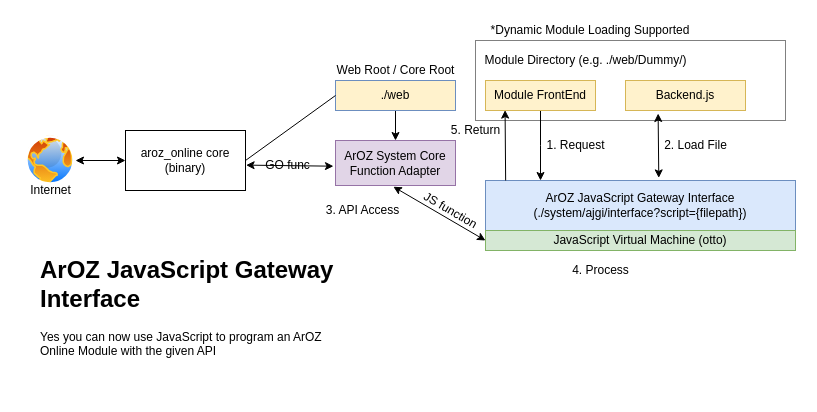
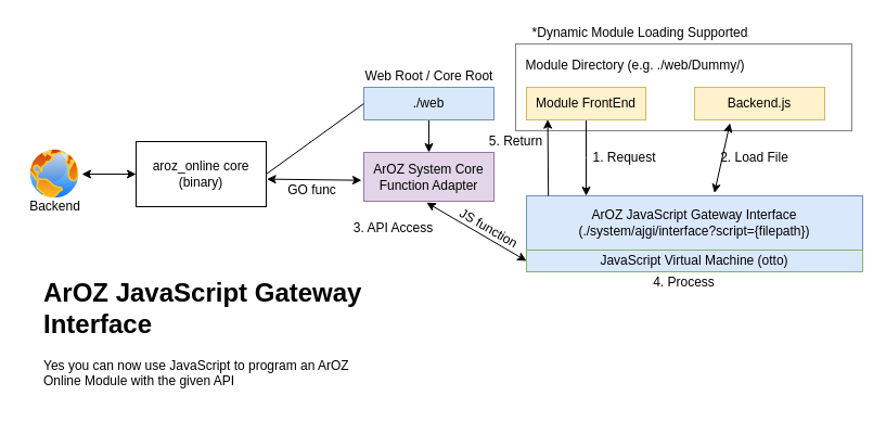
- <mxCell id="5" value="./web" style="rounded=0;whiteSpace=wrap;html=1;fillColor=#fff2cc;strokeColor=#6c8ebf;" vertex="1" parent="1"><mxGeometry x="335" y="80" width="120" height="30" as="geometry" /></mxCell>
+ <mxCell id="5" value="./web" style="rounded=0;whiteSpace=wrap;html=1;fillColor=#dae8fc;strokeColor=#6c8ebf;" vertex="1" parent="1"><mxGeometry x="335" y="80" width="120" height="30" as="geometry" /></mxCell>
- <mxCell id="13" value="Backend.js" style="rounded=0;whiteSpace=wrap;html=1;fillColor=#fff2cc;strokeColor=#d6b656;" vertex="1" parent="1"><mxGeometry x="625" y="80" width="120" height="30" as="geometry" /></mxCell>
+ <mxCell id="13" value="Backend.js" style="rounded=0;whiteSpace=wrap;html=1;fillColor=#fff2cc;strokeColor=#d6b656;" vertex="1" parent="1"><mxGeometry x="640" y="80" width="120" height="30" as="geometry" /></mxCell>
- <mxCell id="27" value="GO func" style="text;html=1;align=center;verticalAlign=middle;resizable=0;points=[];;autosize=1;" vertex="1" parent="1"><mxGeometry x="257" y="155" width="60" height="20" as="geometry" /></mxCell>
+ <mxCell id="27" value="GO func" style="text;html=1;align=center;verticalAlign=middle;resizable=0;points=[];;autosize=1;" vertex="1" parent="1"><mxGeometry x="257" y="165" width="60" height="20" as="geometry" /></mxCell>
- <mxCell id="10" value="Internet" style="text;html=1;align=center;verticalAlign=middle;resizable=0;points=[];;autosize=1;" vertex="1" parent="1"><mxGeometry x="20" y="180" width="60" height="20" as="geometry" /></mxCell>
+ <mxCell id="10" value="Backend" style="text;html=1;align=center;verticalAlign=middle;resizable=0;points=[];;autosize=1;" vertex="1" parent="1"><mxGeometry x="20" y="180" width="60" height="20" as="geometry" /></mxCell>
- <mxCell id="15" value="JavaScript Virtual Machine (otto)" style="rounded=0;whiteSpace=wrap;html=1;fillColor=#d5e8d4;strokeColor=#82b366;" vertex="1" parent="1"><mxGeometry x="485" y="230" width="310" height="20" as="geometry" /></mxCell>
+ <mxCell id="15" value="JavaScript Virtual Machine (otto)" style="rounded=0;whiteSpace=wrap;html=1;fillColor=#dae8fc;strokeColor=#82b366;" vertex="1" parent="1"><mxGeometry x="485" y="230" width="310" height="20" as="geometry" /></mxCell>
- <mxCell id="25" value="4. Process" style="text;html=1;align=center;verticalAlign=middle;resizable=0;points=[];;autosize=1;" vertex="1" parent="1"><mxGeometry x="565" y="260" width="70" height="20" as="geometry" /></mxCell>
+ <mxCell id="25" value="4. Process" style="text;html=1;align=center;verticalAlign=middle;resizable=0;points=[];;autosize=1;" vertex="1" parent="1"><mxGeometry x="595" y="250" width="70" height="20" as="geometry" /></mxCell>
